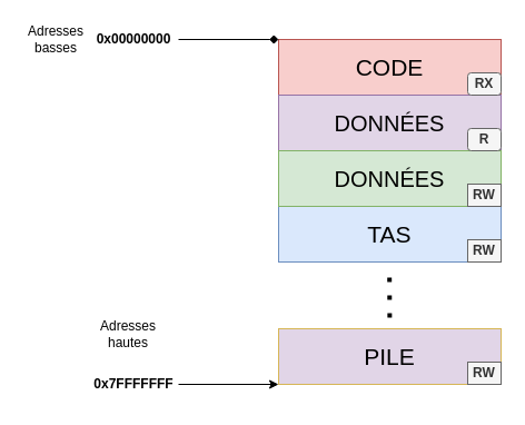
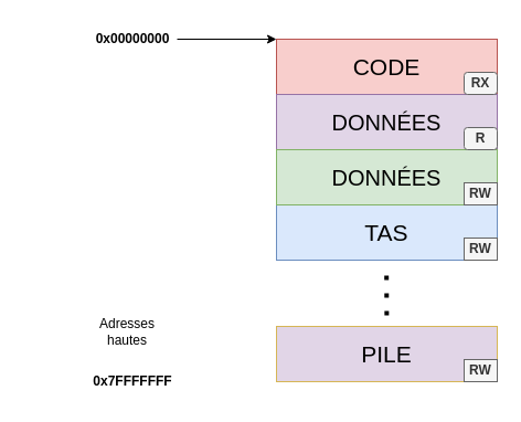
- <mxCell id="17" value="Adresses&lt;br&gt;basses" style="text;html=1;strokeColor=none;fillColor=none;align=center;verticalAlign=middle;whiteSpace=wrap;rounded=0;" vertex="1" parent="1"><mxGeometry x="20" y="20" width="60" height="30" as="geometry" /></mxCell>
- <mxCell id="14" value="" style="endArrow=diamond;html=1;rounded=0;entryX=0;entryY=0;entryDx=0;entryDy=0;exitX=1;exitY=0.5;exitDx=0;exitDy=0;" edge="1" parent="1" source="13" target="2"><mxGeometry width="50" height="50" relative="1" as="geometry"><mxPoint x="170" y="35" as="sourcePoint" /><mxPoint x="400" y="245" as="targetPoint" /></mxGeometry></mxCell>
+ <mxCell id="14" value="" style="endArrow=classic;html=1;rounded=0;entryX=0;entryY=0;entryDx=0;entryDy=0;exitX=1;exitY=0.5;exitDx=0;exitDy=0;" edge="1" parent="1" source="13" target="2"><mxGeometry width="50" height="50" relative="1" as="geometry"><mxPoint x="170" y="35" as="sourcePoint" /><mxPoint x="400" y="245" as="targetPoint" /></mxGeometry></mxCell>
- <mxCell id="16" value="" style="endArrow=classic;html=1;rounded=0;entryX=0;entryY=1;entryDx=0;entryDy=0;exitX=1;exitY=0.5;exitDx=0;exitDy=0;" edge="1" parent="1" source="15" target="5"><mxGeometry width="50" height="50" relative="1" as="geometry"><mxPoint x="180" y="350" as="sourcePoint" /><mxPoint x="250" y="350" as="targetPoint" /></mxGeometry></mxCell>
